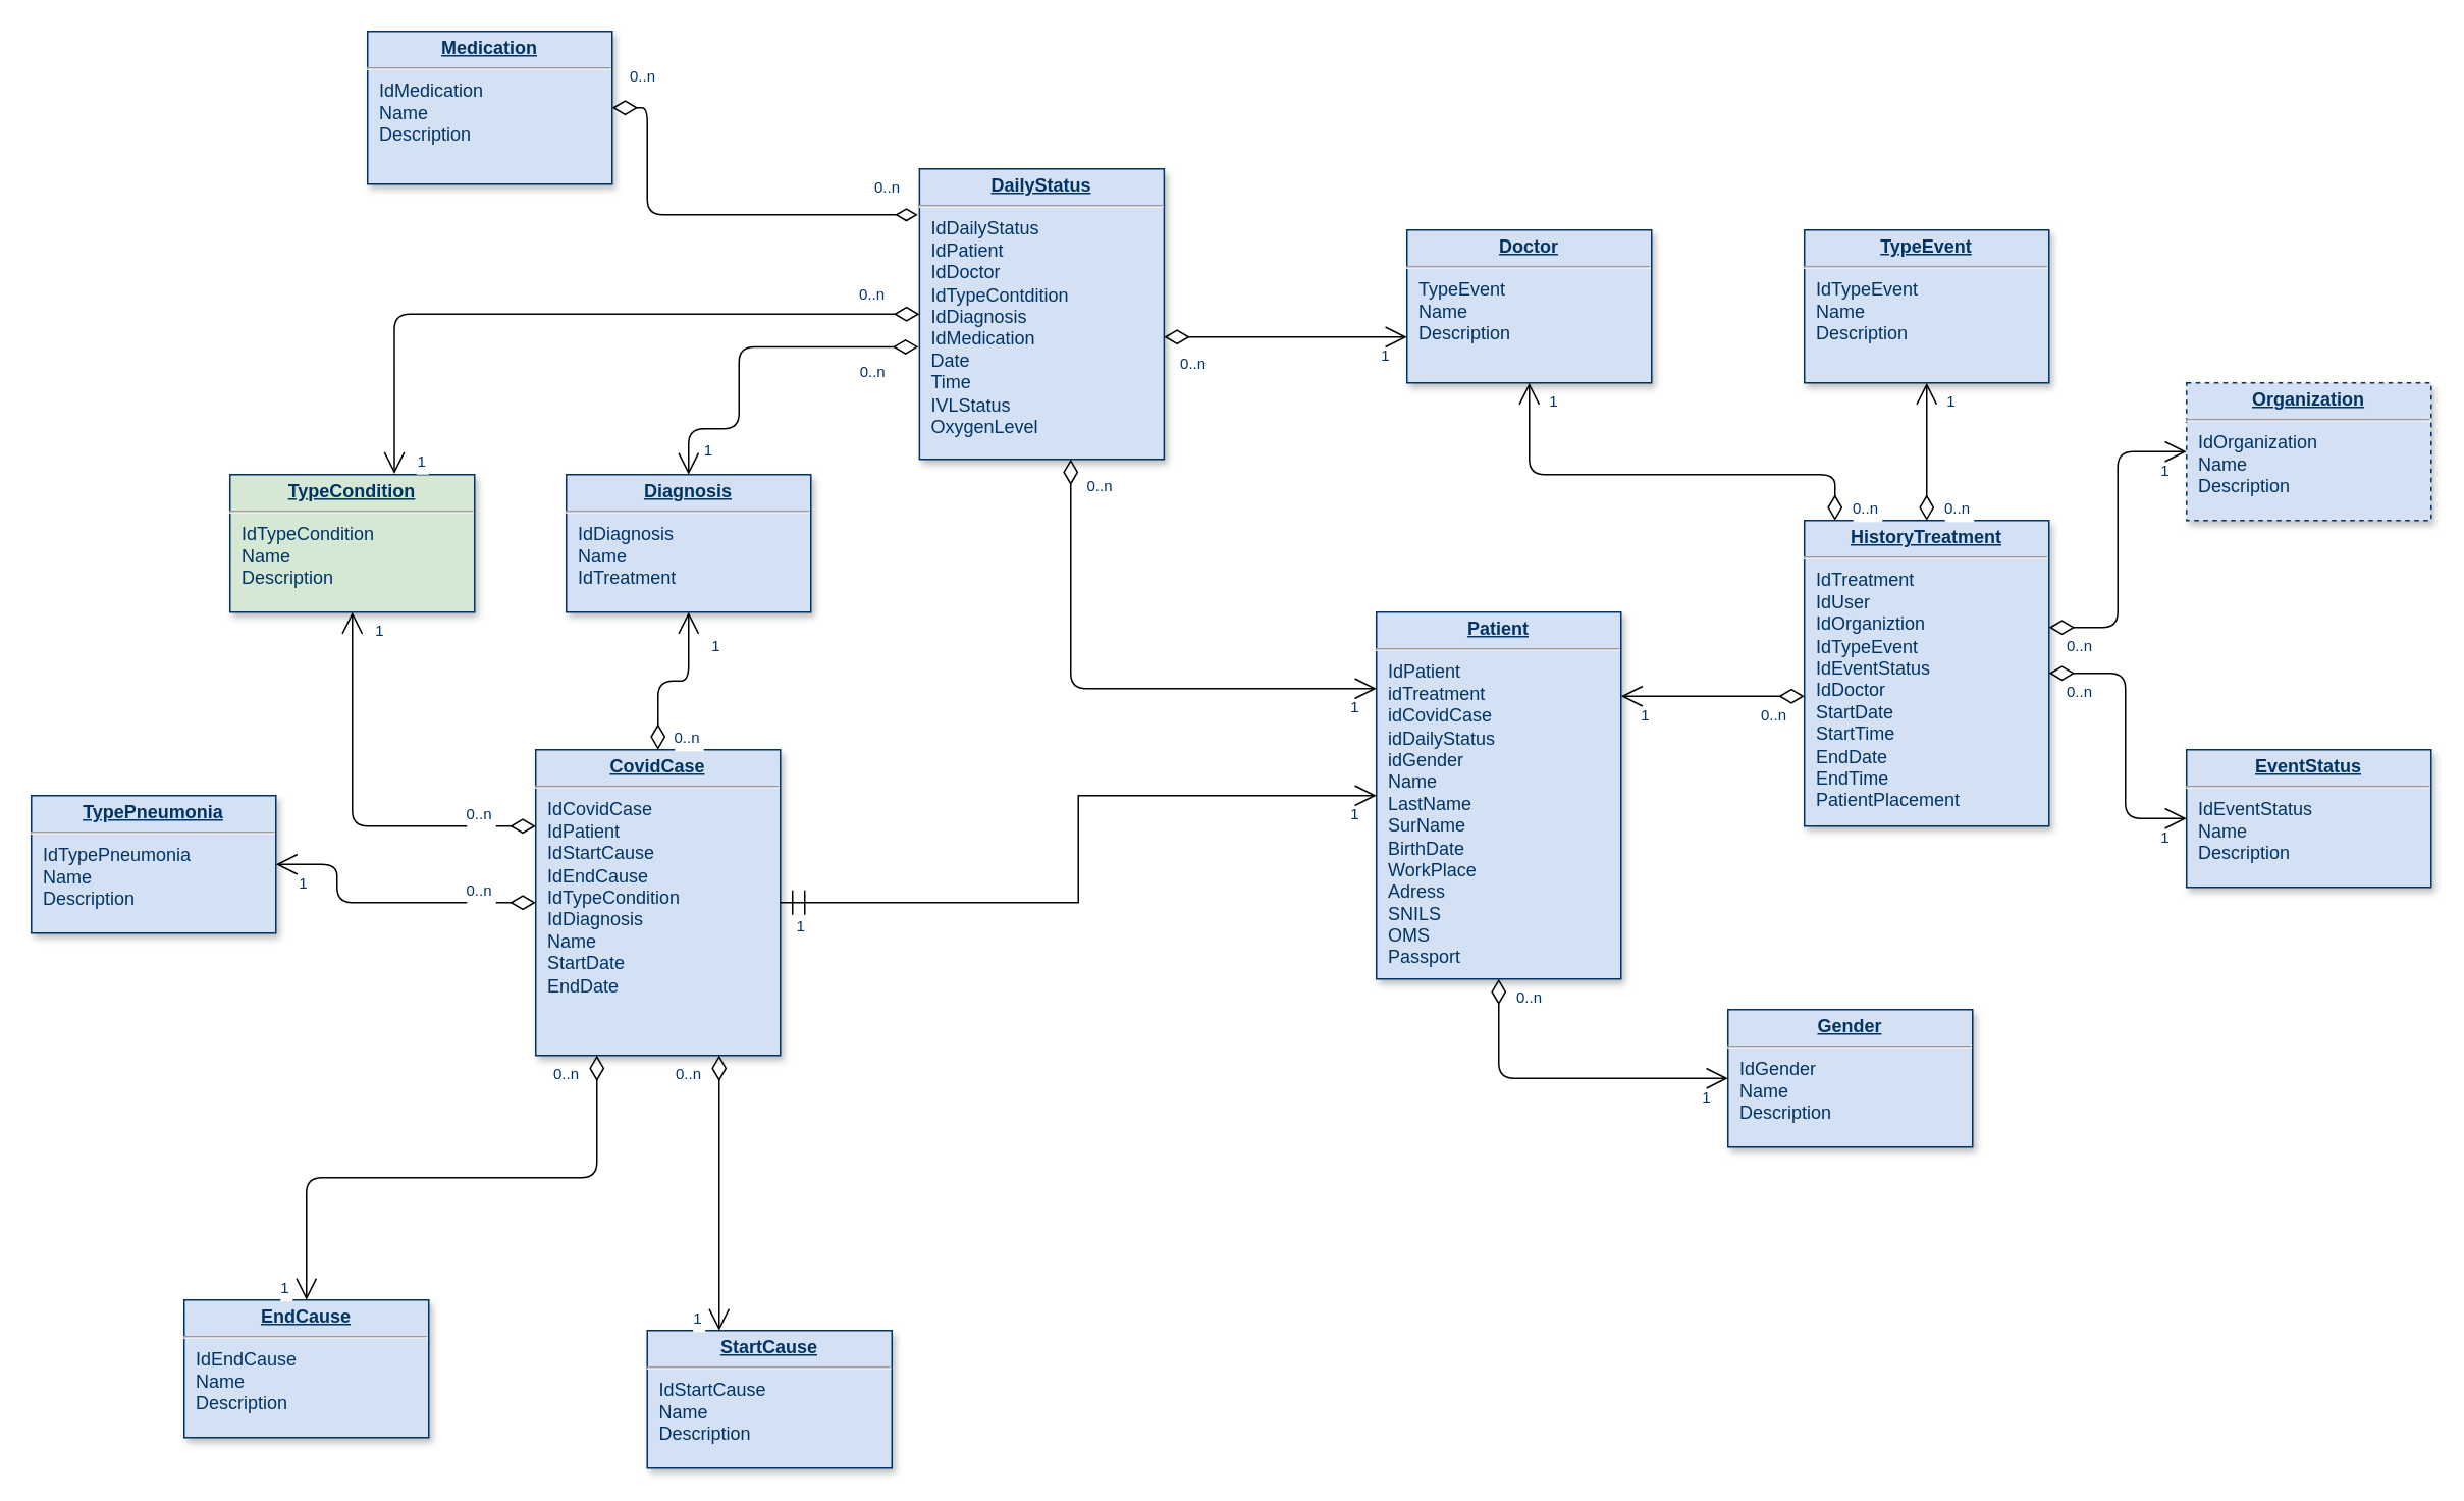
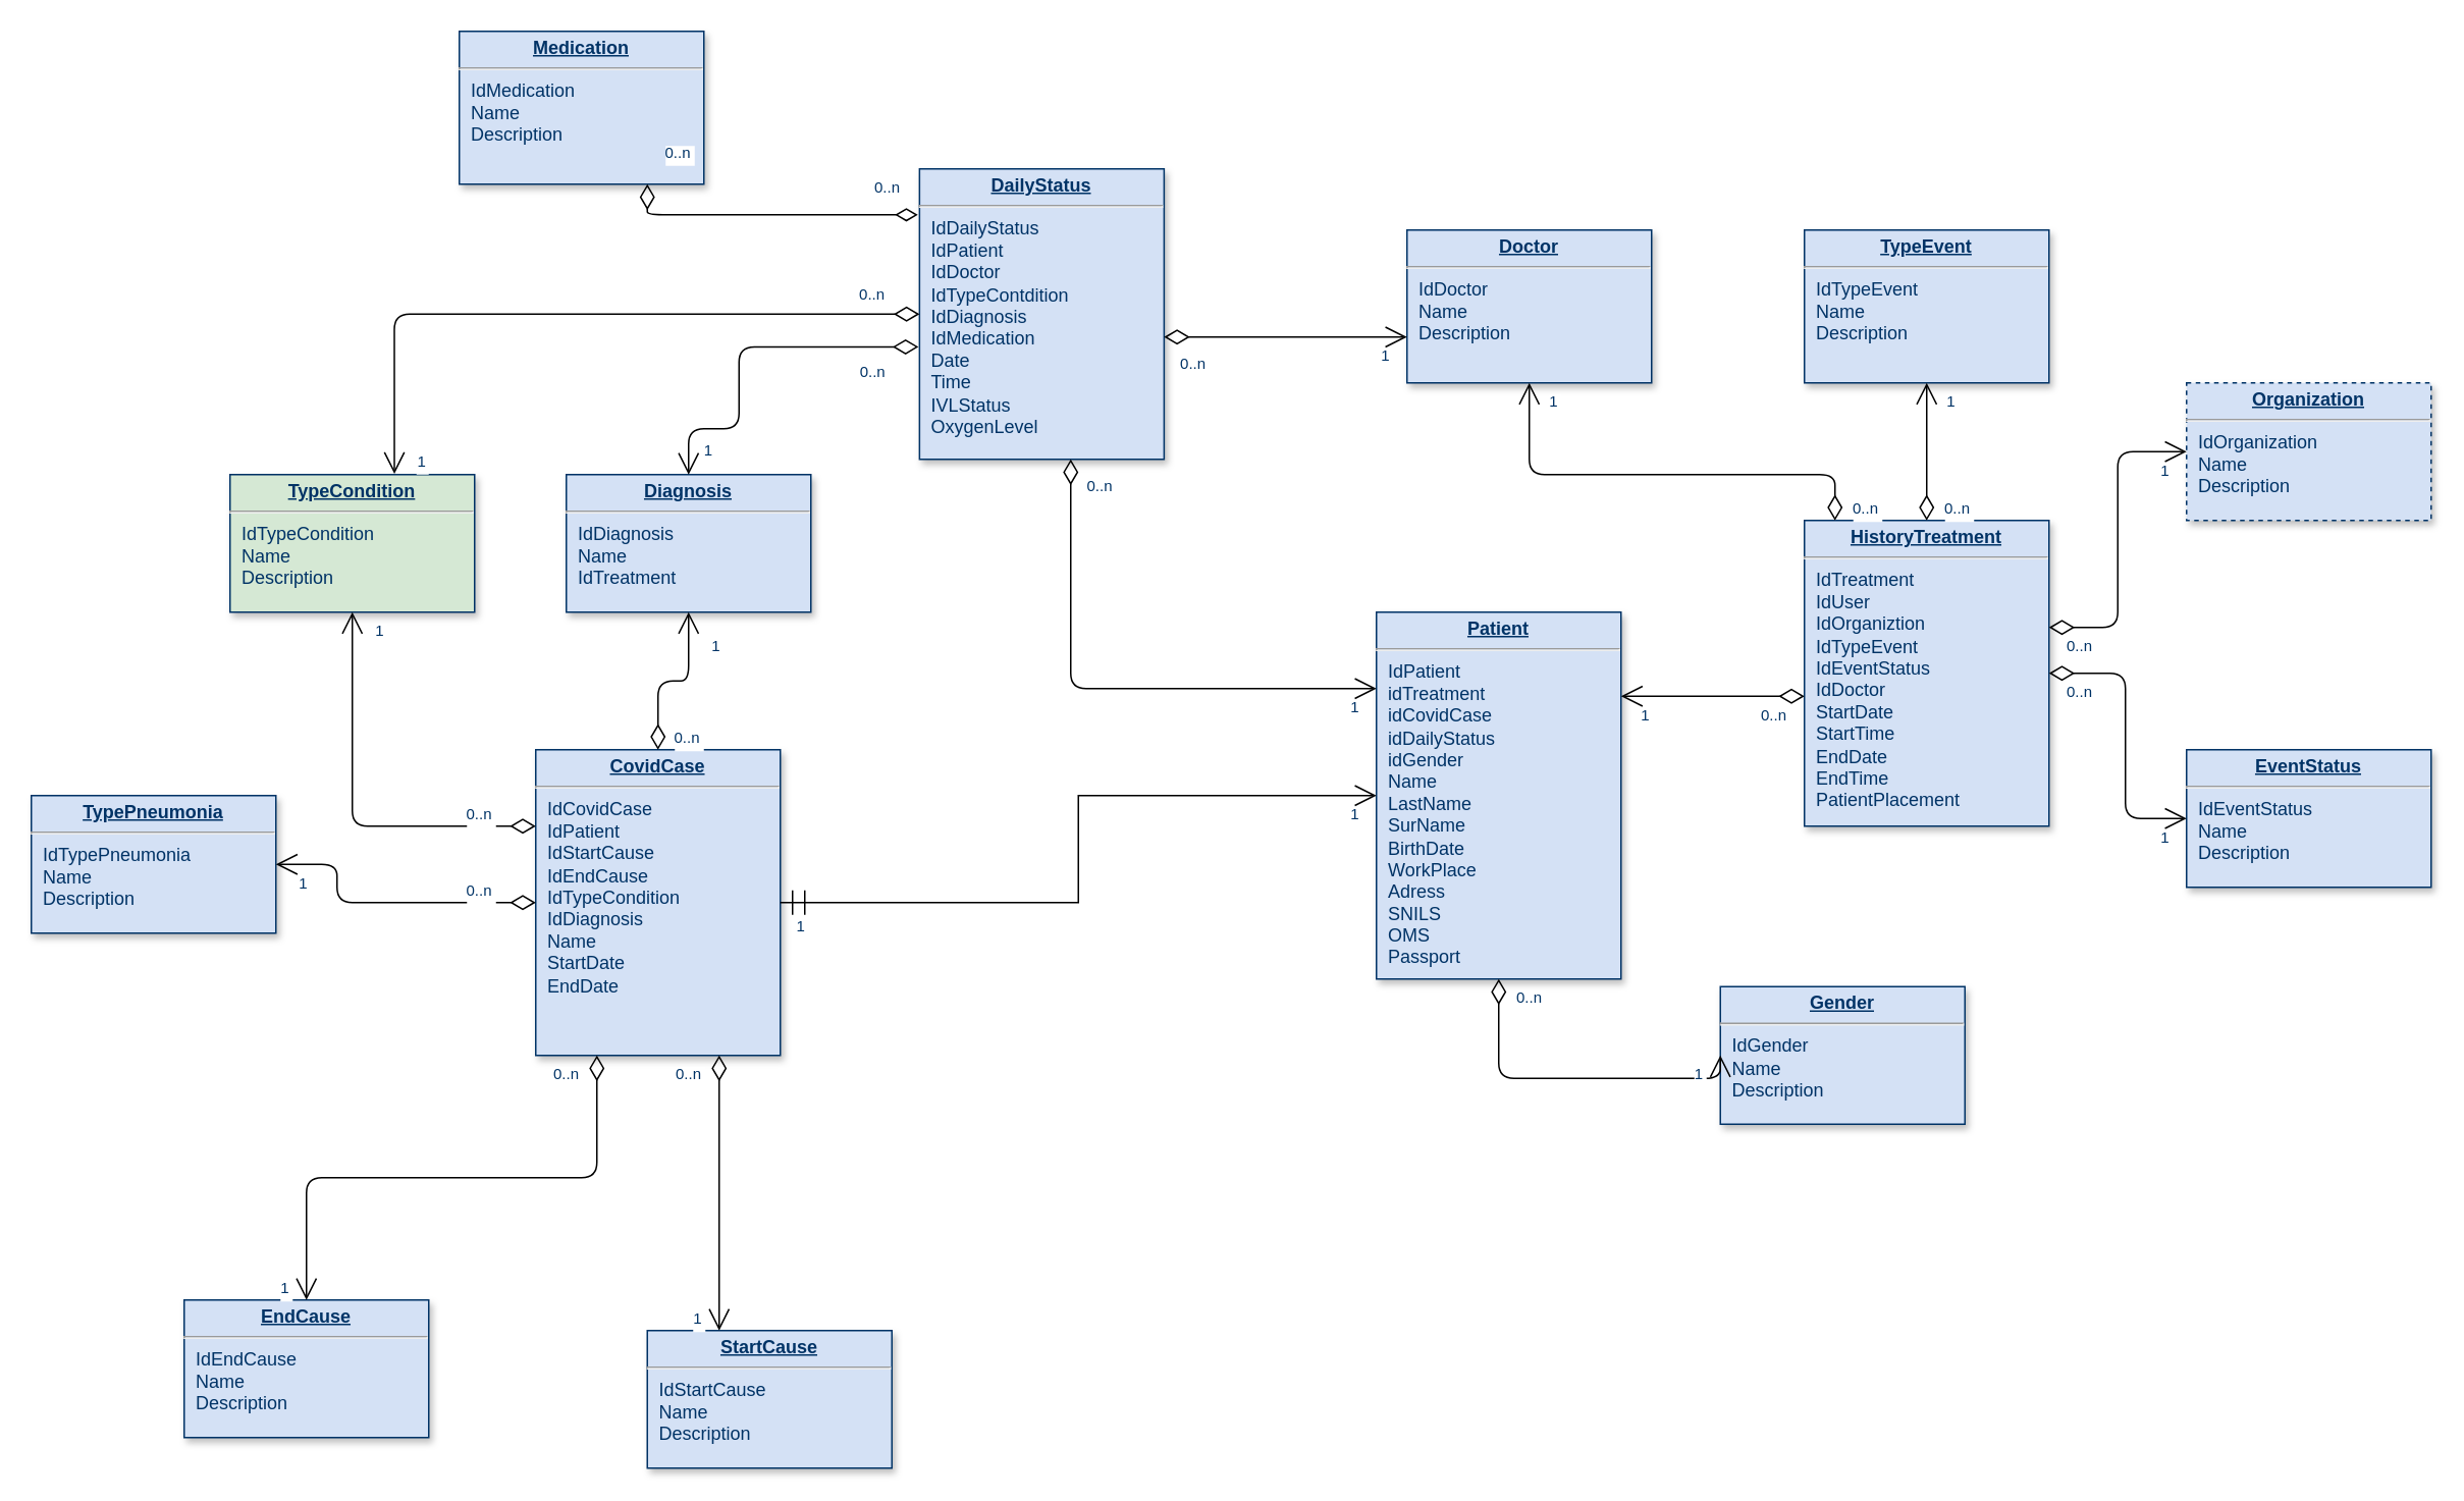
- <mxCell id="36" value="&lt;p style=&quot;margin: 0px; margin-top: 4px; text-align: center; text-decoration: underline;&quot;&gt;&lt;b&gt;Medication&lt;/b&gt;&lt;/p&gt;&lt;hr&gt;&lt;p style=&quot;margin: 0px; margin-left: 8px;&quot;&gt;IdMedication&lt;/p&gt;&lt;p style=&quot;margin: 0px; margin-left: 8px;&quot;&gt;Name&lt;/p&gt;&lt;p style=&quot;margin: 0px; margin-left: 8px;&quot;&gt;Description&lt;/p&gt;&lt;p style=&quot;margin: 0px; margin-left: 8px;&quot;&gt;&lt;br&gt;&lt;/p&gt;" style="verticalAlign=top;align=left;overflow=fill;fontSize=12;fontFamily=Helvetica;html=1;strokeColor=#003366;shadow=1;fillColor=#D4E1F5;fontColor=#003366" vertex="1" parent="1"><mxGeometry x="240" y="20" width="160" height="100" as="geometry" /></mxCell>
+ <mxCell id="36" value="&lt;p style=&quot;margin: 0px; margin-top: 4px; text-align: center; text-decoration: underline;&quot;&gt;&lt;b&gt;Medication&lt;/b&gt;&lt;/p&gt;&lt;hr&gt;&lt;p style=&quot;margin: 0px; margin-left: 8px;&quot;&gt;IdMedication&lt;/p&gt;&lt;p style=&quot;margin: 0px; margin-left: 8px;&quot;&gt;Name&lt;/p&gt;&lt;p style=&quot;margin: 0px; margin-left: 8px;&quot;&gt;Description&lt;/p&gt;&lt;p style=&quot;margin: 0px; margin-left: 8px;&quot;&gt;&lt;br&gt;&lt;/p&gt;" style="verticalAlign=top;align=left;overflow=fill;fontSize=12;fontFamily=Helvetica;html=1;strokeColor=#003366;shadow=1;fillColor=#D4E1F5;fontColor=#003366" vertex="1" parent="1"><mxGeometry x="300" y="20" width="160" height="100" as="geometry" /></mxCell>
- <mxCell id="29" value="&lt;p style=&quot;margin: 0px; margin-top: 4px; text-align: center; text-decoration: underline;&quot;&gt;&lt;b&gt;Doctor&lt;/b&gt;&lt;/p&gt;&lt;hr&gt;&lt;p style=&quot;margin: 0px; margin-left: 8px;&quot;&gt;TypeEvent&lt;/p&gt;&lt;p style=&quot;margin: 0px; margin-left: 8px;&quot;&gt;Name&lt;/p&gt;&lt;p style=&quot;margin: 0px; margin-left: 8px;&quot;&gt;Description&lt;/p&gt;&lt;p style=&quot;margin: 0px; margin-left: 8px;&quot;&gt;&lt;br&gt;&lt;/p&gt;" style="verticalAlign=top;align=left;overflow=fill;fontSize=12;fontFamily=Helvetica;html=1;strokeColor=#003366;shadow=1;fillColor=#D4E1F5;fontColor=#003366" vertex="1" parent="1"><mxGeometry x="920" y="150" width="160" height="100" as="geometry" /></mxCell>
+ <mxCell id="29" value="&lt;p style=&quot;margin: 0px; margin-top: 4px; text-align: center; text-decoration: underline;&quot;&gt;&lt;b&gt;Doctor&lt;/b&gt;&lt;/p&gt;&lt;hr&gt;&lt;p style=&quot;margin: 0px; margin-left: 8px;&quot;&gt;IdDoctor&lt;/p&gt;&lt;p style=&quot;margin: 0px; margin-left: 8px;&quot;&gt;Name&lt;/p&gt;&lt;p style=&quot;margin: 0px; margin-left: 8px;&quot;&gt;Description&lt;/p&gt;&lt;p style=&quot;margin: 0px; margin-left: 8px;&quot;&gt;&lt;br&gt;&lt;/p&gt;" style="verticalAlign=top;align=left;overflow=fill;fontSize=12;fontFamily=Helvetica;html=1;strokeColor=#003366;shadow=1;fillColor=#D4E1F5;fontColor=#003366" vertex="1" parent="1"><mxGeometry x="920" y="150" width="160" height="100" as="geometry" /></mxCell>
- <mxCell id="64" value="&lt;p style=&quot;margin: 0px; margin-top: 4px; text-align: center; text-decoration: underline;&quot;&gt;&lt;b&gt;Gender&lt;/b&gt;&lt;/p&gt;&lt;hr&gt;&lt;p style=&quot;margin: 0px; margin-left: 8px;&quot;&gt;IdGender&lt;/p&gt;&lt;p style=&quot;margin: 0px; margin-left: 8px;&quot;&gt;Name&lt;/p&gt;&lt;p style=&quot;margin: 0px; margin-left: 8px;&quot;&gt;Description&lt;/p&gt;&lt;p style=&quot;margin: 0px; margin-left: 8px;&quot;&gt;&lt;br&gt;&lt;/p&gt;" style="verticalAlign=top;align=left;overflow=fill;fontSize=12;fontFamily=Helvetica;html=1;strokeColor=#003366;shadow=1;fillColor=#D4E1F5;fontColor=#003366" vertex="1" parent="1"><mxGeometry x="1130" y="660" width="160" height="90" as="geometry" /></mxCell>
+ <mxCell id="64" value="&lt;p style=&quot;margin: 0px; margin-top: 4px; text-align: center; text-decoration: underline;&quot;&gt;&lt;b&gt;Gender&lt;/b&gt;&lt;/p&gt;&lt;hr&gt;&lt;p style=&quot;margin: 0px; margin-left: 8px;&quot;&gt;IdGender&lt;/p&gt;&lt;p style=&quot;margin: 0px; margin-left: 8px;&quot;&gt;Name&lt;/p&gt;&lt;p style=&quot;margin: 0px; margin-left: 8px;&quot;&gt;Description&lt;/p&gt;&lt;p style=&quot;margin: 0px; margin-left: 8px;&quot;&gt;&lt;br&gt;&lt;/p&gt;" style="verticalAlign=top;align=left;overflow=fill;fontSize=12;fontFamily=Helvetica;html=1;strokeColor=#003366;shadow=1;fillColor=#D4E1F5;fontColor=#003366" vertex="1" parent="1"><mxGeometry x="1125" y="645" width="160" height="90" as="geometry" /></mxCell>
